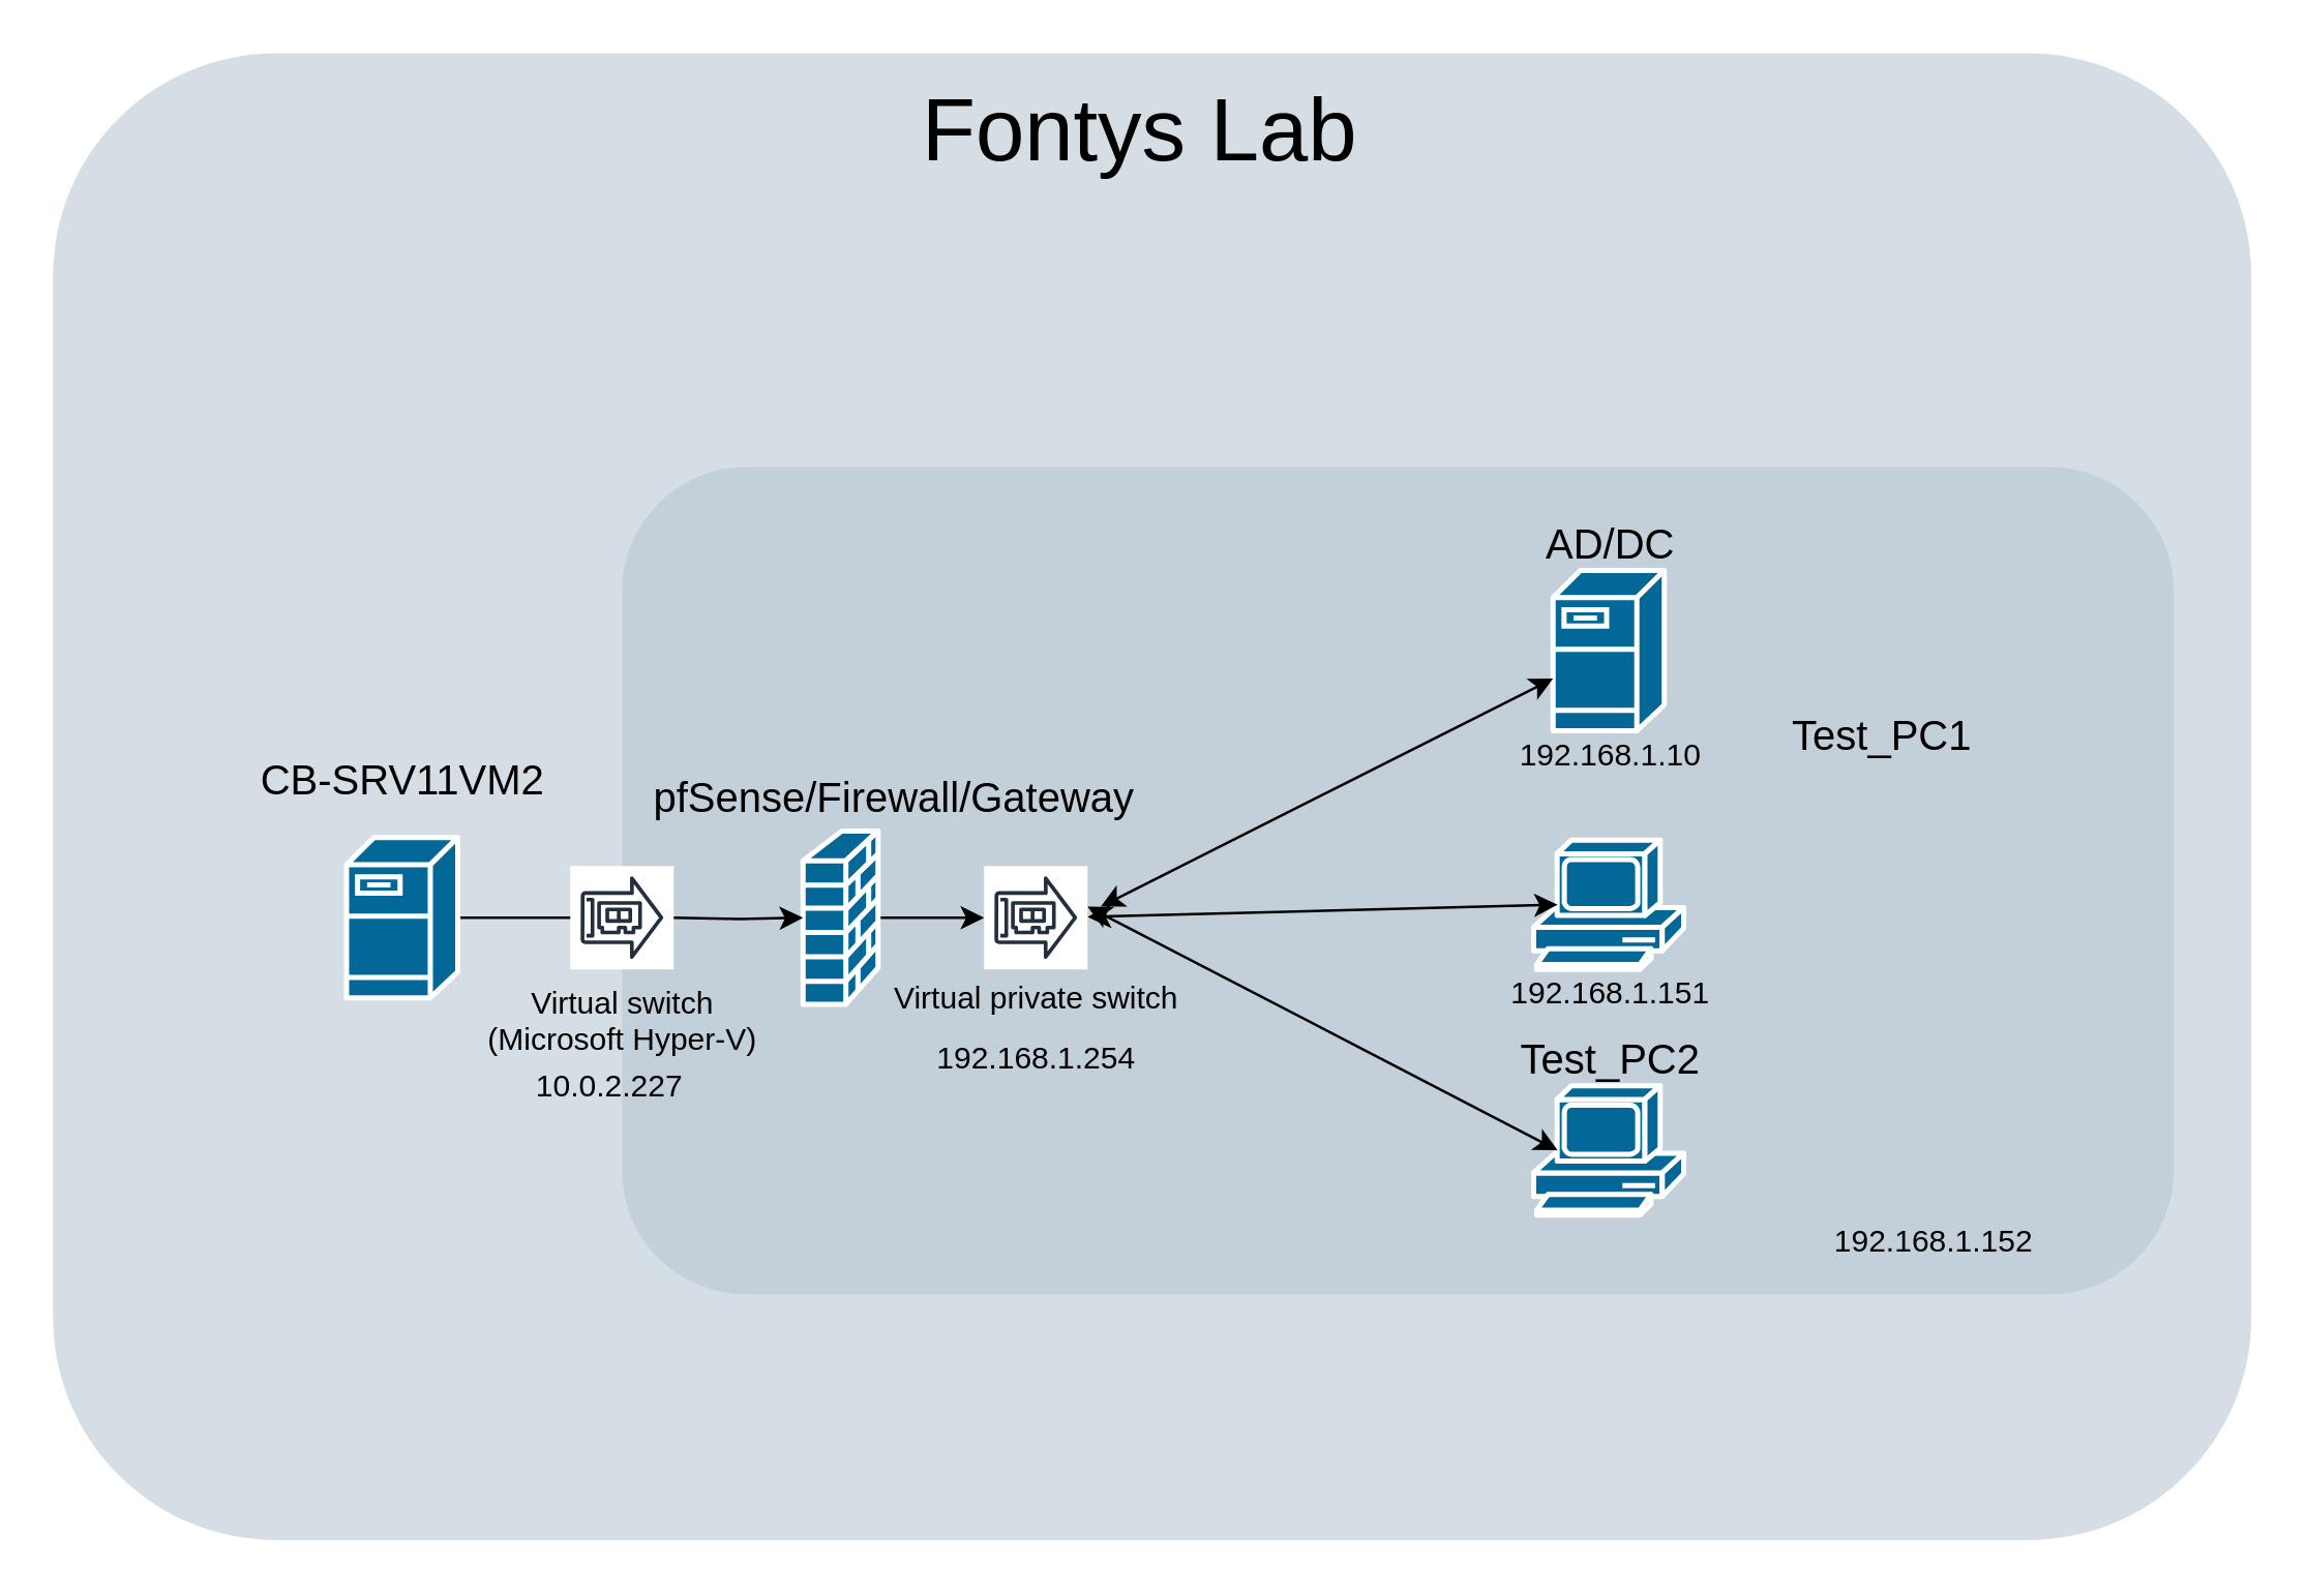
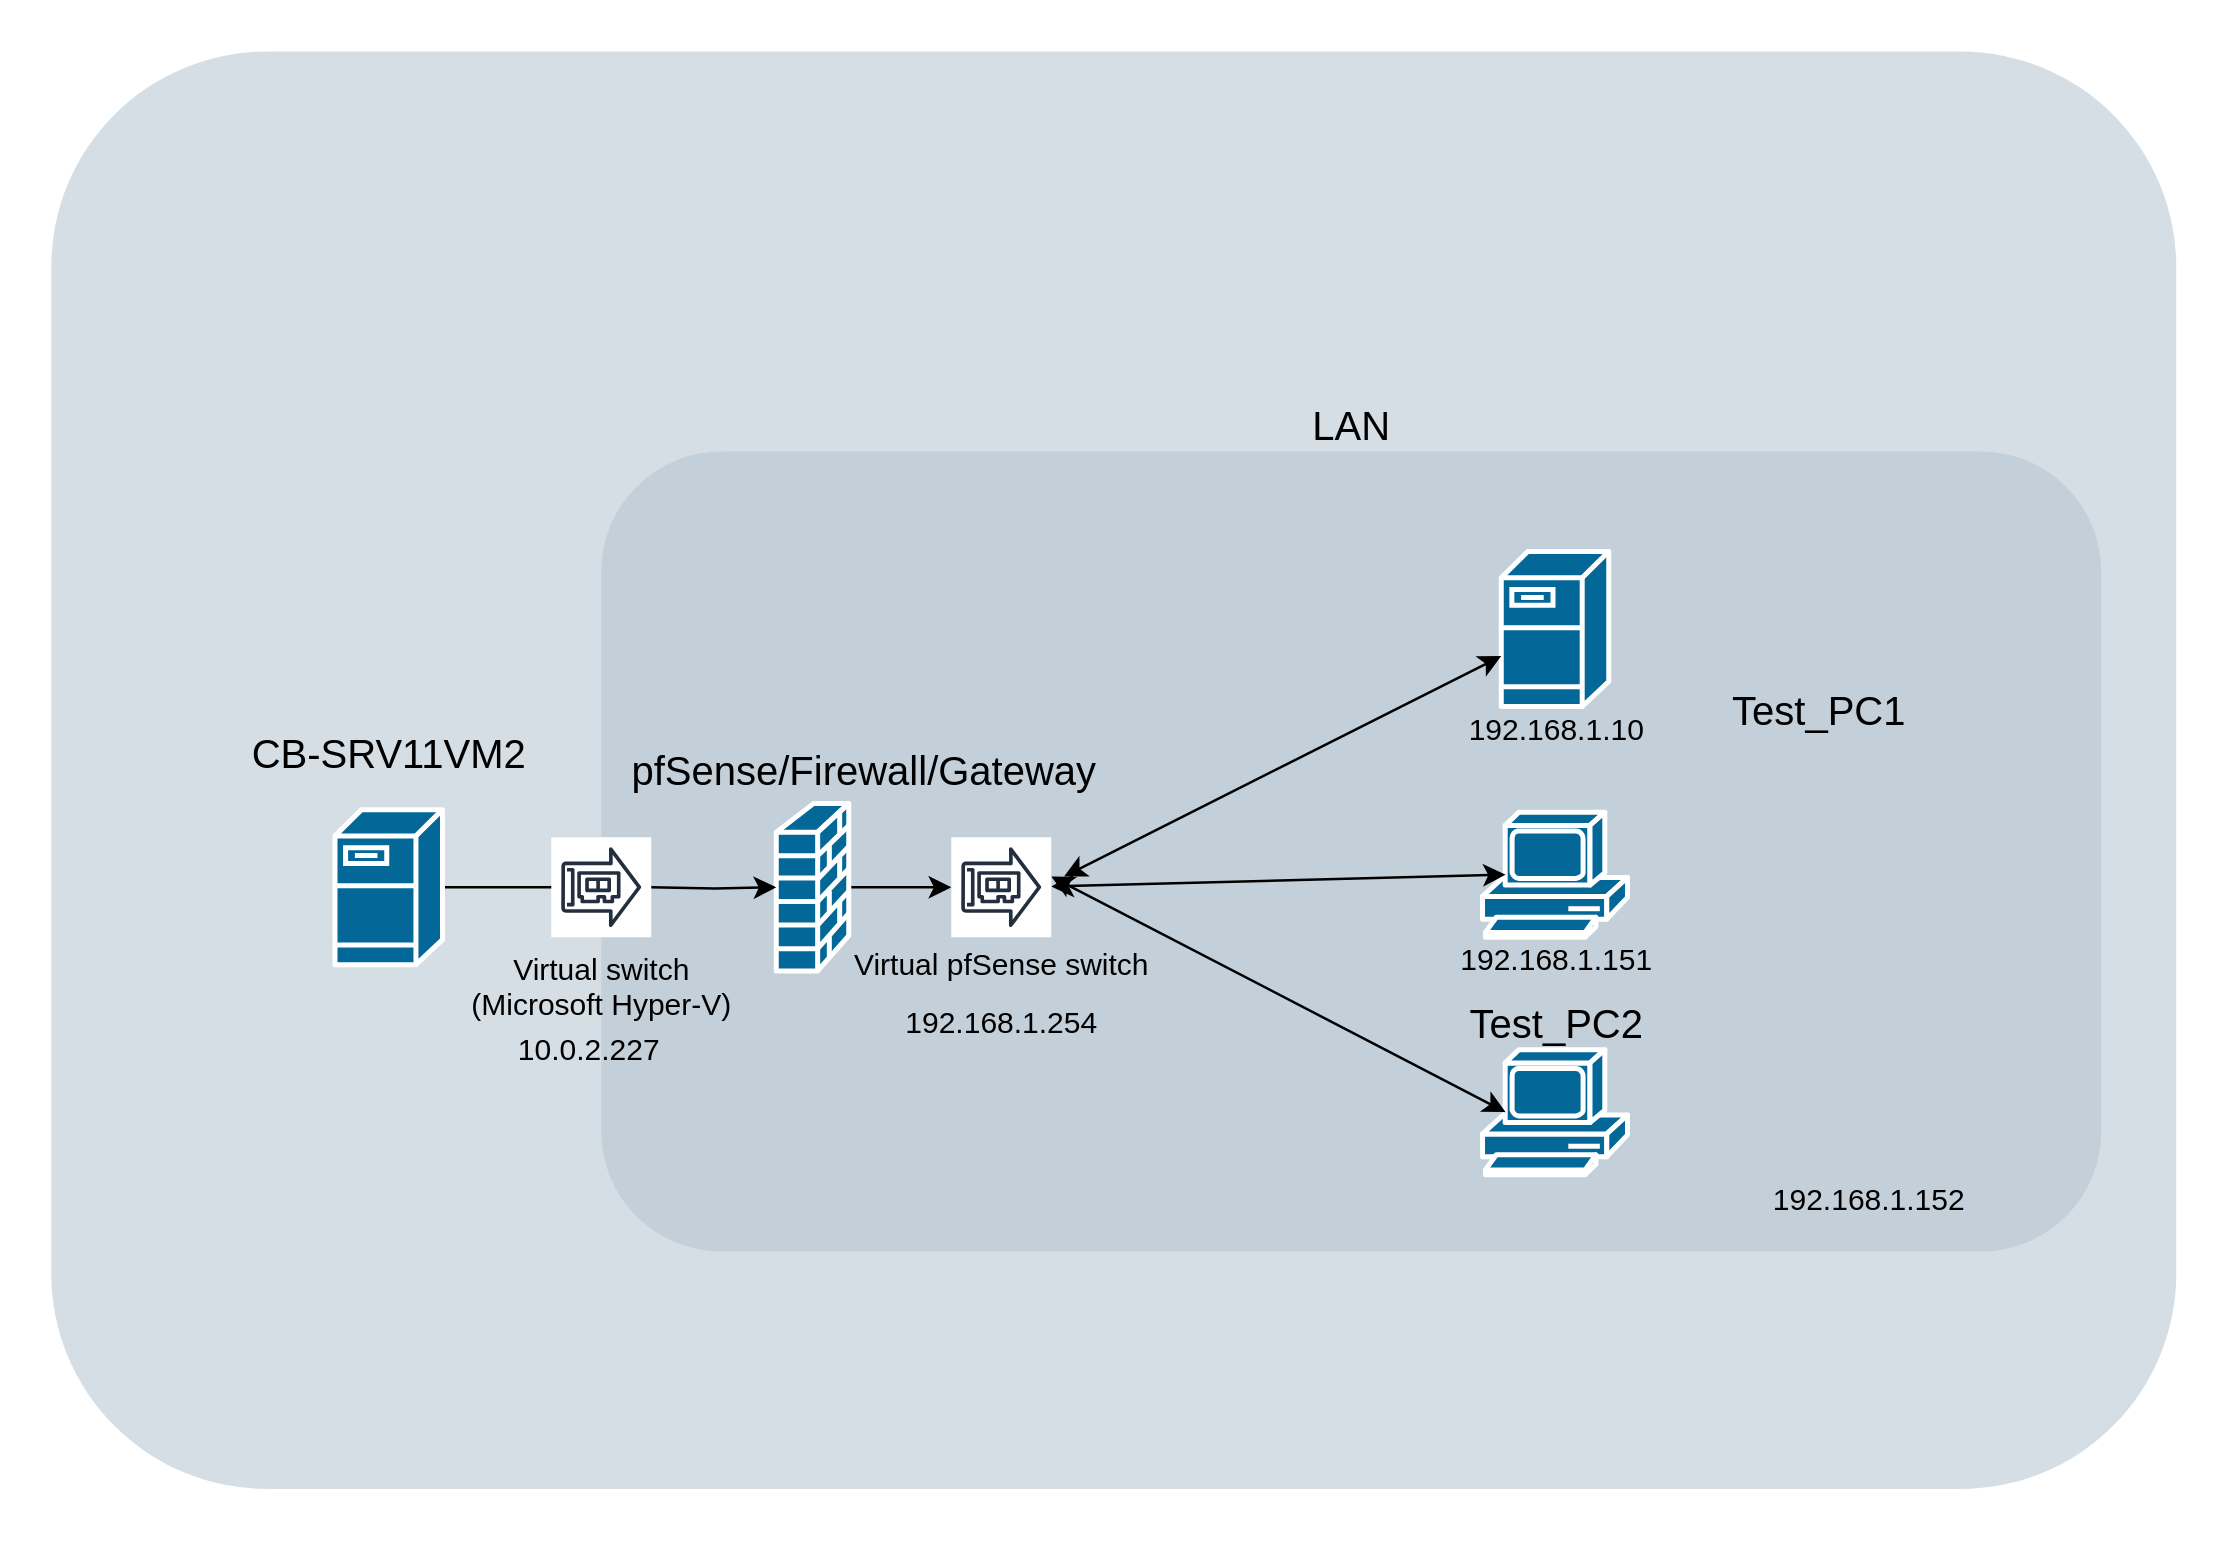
- <mxCell id="3" value="&lt;font style=&quot;font-size: 34px&quot;&gt;Fontys Lab&lt;/font&gt;" style="text;html=1;align=center;verticalAlign=middle;resizable=0;points=[];autosize=1;strokeColor=none;fillColor=none;" vertex="1" parent="1"><mxGeometry x="350" y="35" width="180" height="30" as="geometry" /></mxCell>
+ <mxCell id="10" value="LAN" style="text;html=1;align=center;verticalAlign=middle;resizable=0;points=[];autosize=1;strokeColor=none;fillColor=none;fontSize=16;" vertex="1" parent="1"><mxGeometry x="515" y="160" width="50" height="20" as="geometry" /></mxCell>
- <mxCell id="9" value="AD/DC" style="text;html=1;align=center;verticalAlign=middle;resizable=0;points=[];autosize=1;strokeColor=none;fillColor=none;fontSize=16;" vertex="1" parent="1"><mxGeometry x="586.5" y="200" width="70" height="20" as="geometry" /></mxCell>
- <mxCell id="16" value="&lt;font style=&quot;font-size: 12px&quot;&gt;Virtual private switch&lt;/font&gt;" style="text;html=1;align=center;verticalAlign=middle;resizable=0;points=[];autosize=1;strokeColor=none;fillColor=none;fontSize=16;" vertex="1" parent="1"><mxGeometry x="335" y="369.25" width="130" height="30" as="geometry" /></mxCell>
+ <mxCell id="16" value="&lt;font style=&quot;font-size: 12px&quot;&gt;Virtual pfSense switch&lt;/font&gt;" style="text;html=1;align=center;verticalAlign=middle;resizable=0;points=[];autosize=1;strokeColor=none;fillColor=none;fontSize=16;" vertex="1" parent="1"><mxGeometry x="335" y="369.25" width="130" height="30" as="geometry" /></mxCell>
